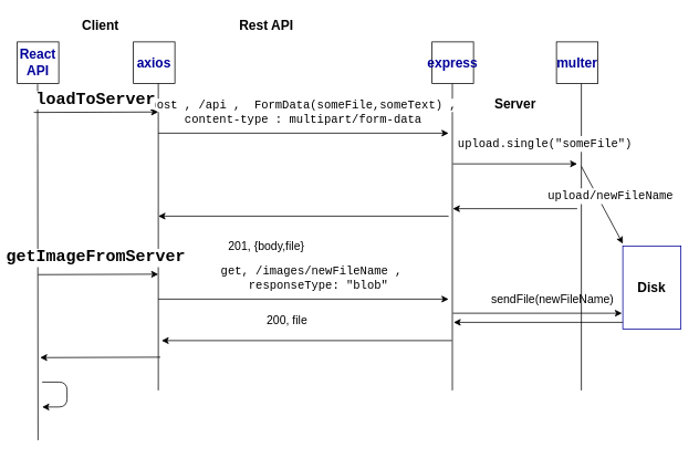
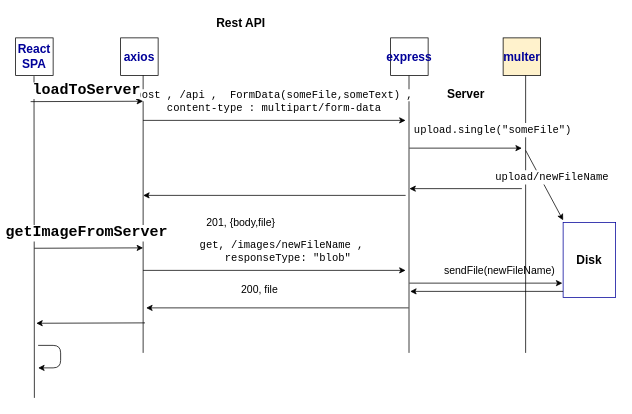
- <mxCell id="11" value="&lt;b&gt;&lt;font style=&quot;font-size: 16px&quot;&gt;Client&lt;/font&gt;&lt;/b&gt;" style="text;html=1;align=center;verticalAlign=middle;resizable=0;points=[];autosize=1;" parent="1" vertex="1"><mxGeometry x="90" y="20" width="60" height="20" as="geometry" /></mxCell>
- <mxCell id="6" value="&lt;b&gt;&lt;font style=&quot;font-size: 16px&quot; color=&quot;#000099&quot;&gt;React API&lt;/font&gt;&lt;/b&gt;" style="whiteSpace=wrap;html=1;aspect=fixed;" parent="1" vertex="1"><mxGeometry x="20" y="50" width="50" height="50" as="geometry" /></mxCell>
+ <mxCell id="6" value="&lt;b&gt;&lt;font style=&quot;font-size: 16px&quot; color=&quot;#000099&quot;&gt;React SPA&lt;/font&gt;&lt;/b&gt;" style="whiteSpace=wrap;html=1;aspect=fixed;" parent="1" vertex="1"><mxGeometry x="20" y="50" width="50" height="50" as="geometry" /></mxCell>
- <mxCell id="8" value="&lt;b&gt;&lt;font style=&quot;font-size: 16px&quot; color=&quot;#000099&quot;&gt;multer&lt;/font&gt;&lt;/b&gt;" style="whiteSpace=wrap;html=1;aspect=fixed;" parent="1" vertex="1"><mxGeometry x="670" y="50" width="50" height="50" as="geometry" /></mxCell>
+ <mxCell id="8" value="&lt;b&gt;&lt;font style=&quot;font-size: 16px&quot; color=&quot;#000099&quot;&gt;multer&lt;/font&gt;&lt;/b&gt;" style="whiteSpace=wrap;html=1;aspect=fixed;fillColor=#fff2cc;" parent="1" vertex="1"><mxGeometry x="670" y="50" width="50" height="50" as="geometry" /></mxCell>
